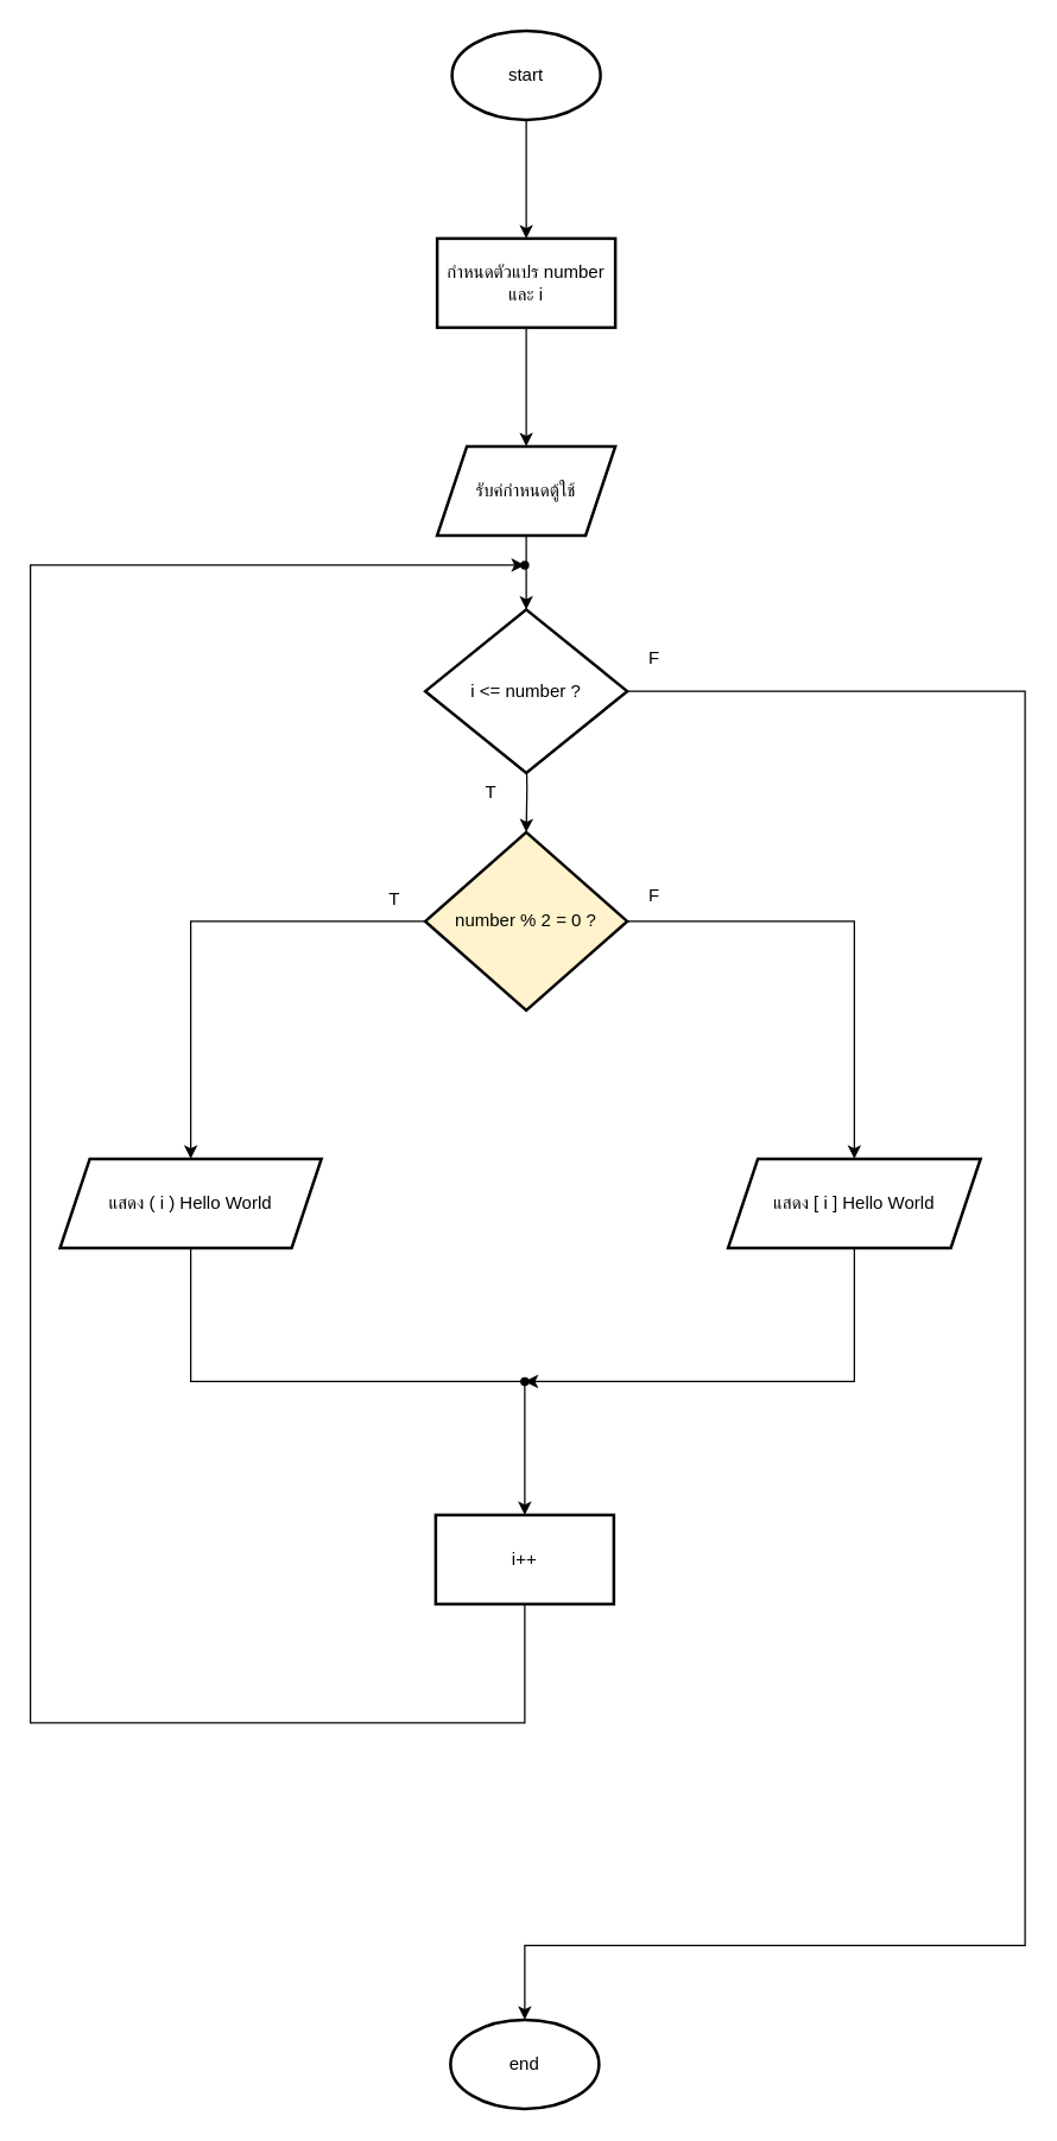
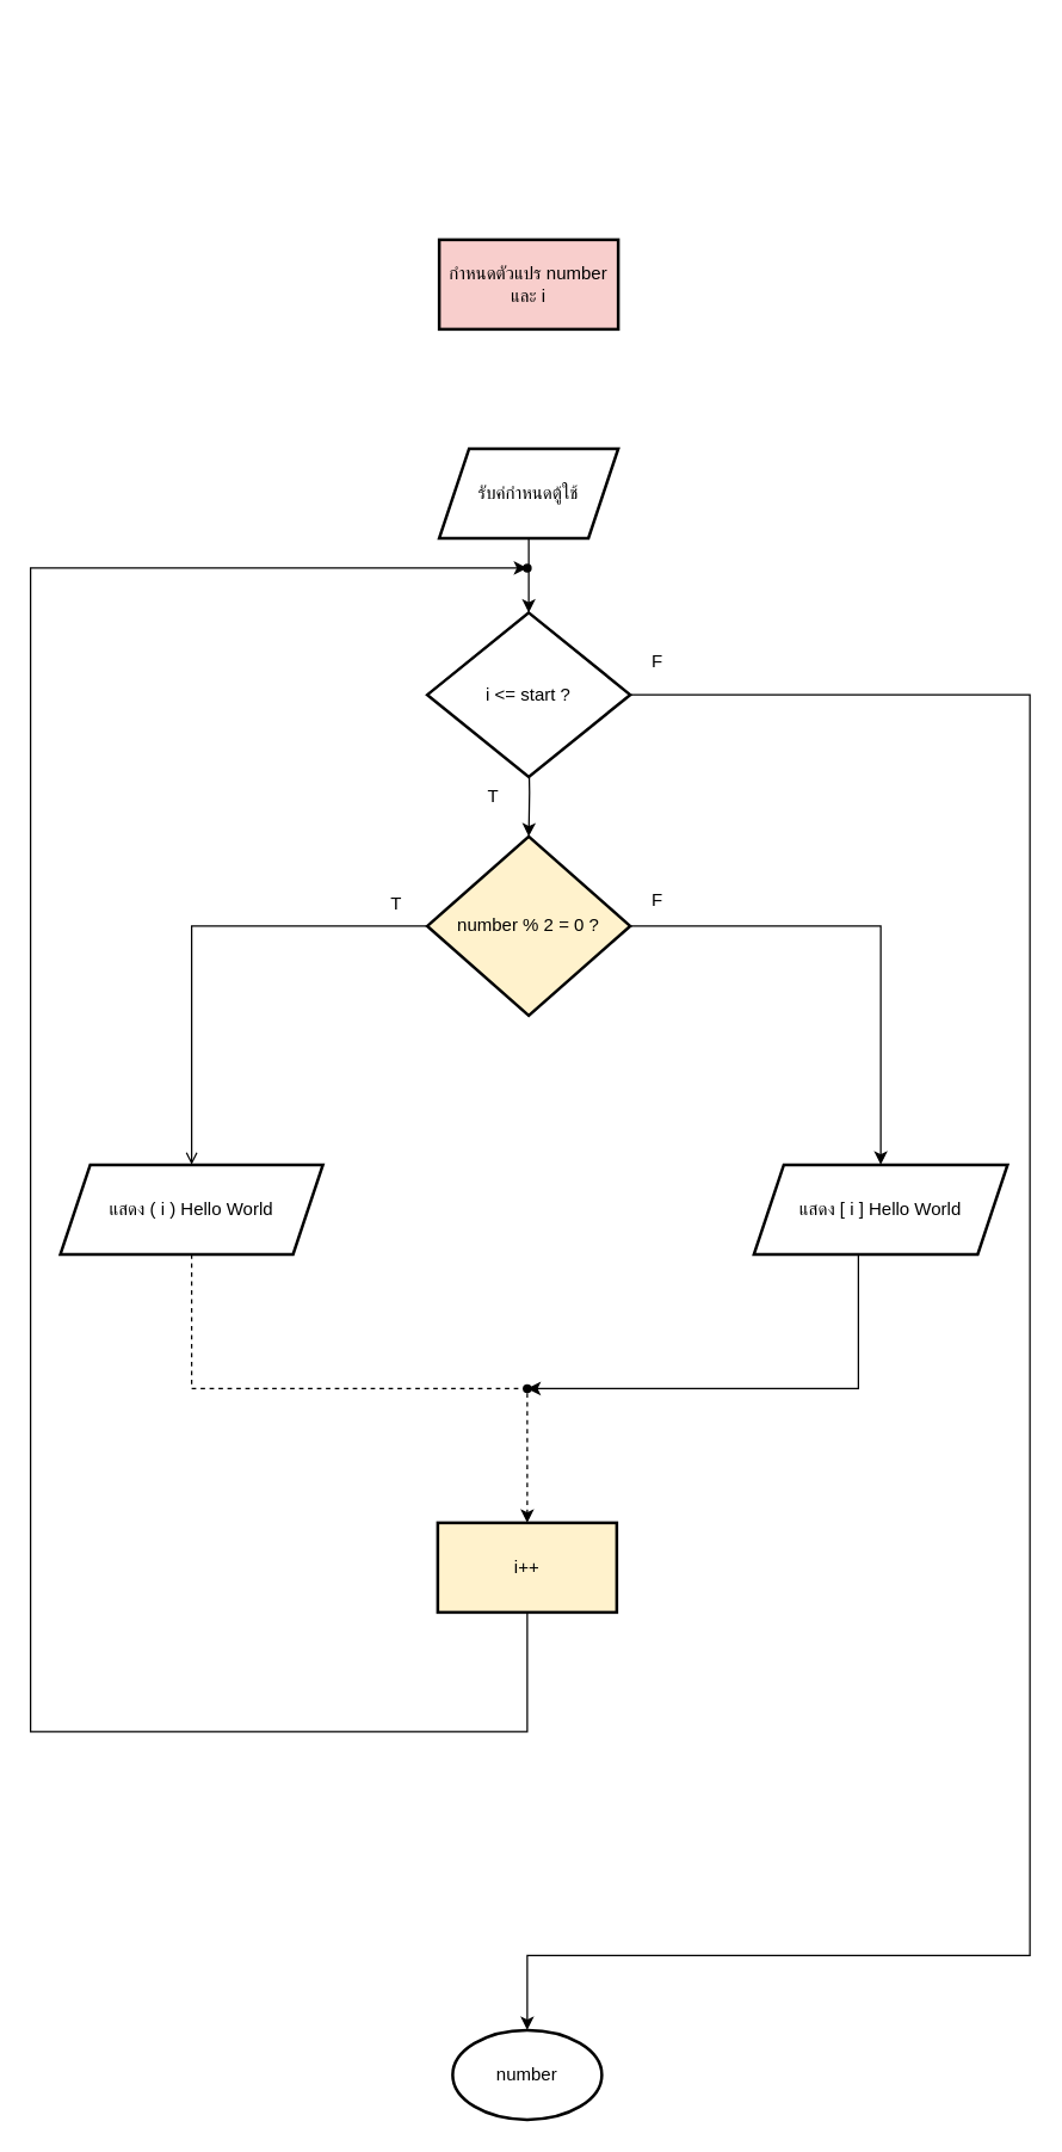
- <mxCell id="3" value="start" style="strokeWidth=2;html=1;shape=mxgraph.flowchart.start_1;whiteSpace=wrap;" vertex="1" parent="1"><mxGeometry x="304" y="20" width="100" height="60" as="geometry" /></mxCell>
- <mxCell id="2" value="" style="edgeStyle=orthogonalEdgeStyle;rounded=0;orthogonalLoop=1;jettySize=auto;html=1;" edge="1" parent="1" source="3" target="5"><mxGeometry relative="1" as="geometry" /></mxCell>
- <mxCell id="5" value="กำหนดตัวแปร number และ i" style="whiteSpace=wrap;html=1;strokeWidth=2;" vertex="1" parent="1"><mxGeometry x="294" y="160" width="120" height="60" as="geometry" /></mxCell>
+ <mxCell id="5" value="กำหนดตัวแปร number และ i" style="whiteSpace=wrap;html=1;strokeWidth=2;fillColor=#f8cecc;" vertex="1" parent="1"><mxGeometry x="294" y="160" width="120" height="60" as="geometry" /></mxCell>
- <mxCell id="4" value="" style="edgeStyle=orthogonalEdgeStyle;rounded=0;orthogonalLoop=1;jettySize=auto;html=1;" edge="1" parent="1" source="5" target="7"><mxGeometry relative="1" as="geometry" /></mxCell>
- <mxCell id="21" value="i &amp;lt;= number ?" style="rhombus;whiteSpace=wrap;html=1;strokeWidth=2;" vertex="1" parent="1"><mxGeometry x="286" y="410" width="136" height="110" as="geometry" /></mxCell>
+ <mxCell id="21" value="i &amp;lt;= start ?" style="rhombus;whiteSpace=wrap;html=1;strokeWidth=2;" vertex="1" parent="1"><mxGeometry x="286" y="410" width="136" height="110" as="geometry" /></mxCell>
- <mxCell id="8" style="edgeStyle=orthogonalEdgeStyle;rounded=0;orthogonalLoop=1;jettySize=auto;html=1;exitX=0;exitY=0.5;exitDx=0;exitDy=0;entryX=0.5;entryY=0;entryDx=0;entryDy=0;" edge="1" parent="1" source="10" target="12"><mxGeometry relative="1" as="geometry" /></mxCell>
+ <mxCell id="8" style="edgeStyle=orthogonalEdgeStyle;rounded=0;orthogonalLoop=1;jettySize=auto;html=1;exitX=0;exitY=0.5;exitDx=0;exitDy=0;entryX=0.5;entryY=0;entryDx=0;entryDy=0;endArrow=open;" edge="1" parent="1" source="10" target="12"><mxGeometry relative="1" as="geometry" /></mxCell>
- <mxCell id="16" value="แสดง [ i ] Hello World" style="shape=parallelogram;perimeter=parallelogramPerimeter;whiteSpace=wrap;html=1;fixedSize=1;strokeWidth=2;" vertex="1" parent="1"><mxGeometry x="490" y="780" width="170" height="60" as="geometry" /></mxCell>
+ <mxCell id="16" value="แสดง [ i ] Hello World" style="shape=parallelogram;perimeter=parallelogramPerimeter;whiteSpace=wrap;html=1;fixedSize=1;strokeWidth=2;" vertex="1" parent="1"><mxGeometry x="505" y="780" width="170" height="60" as="geometry" /></mxCell>
- <mxCell id="11" style="edgeStyle=orthogonalEdgeStyle;rounded=0;orthogonalLoop=1;jettySize=auto;html=1;exitX=0.5;exitY=1;exitDx=0;exitDy=0;" edge="1" parent="1" source="12" target="19"><mxGeometry relative="1" as="geometry" /></mxCell>
+ <mxCell id="11" style="edgeStyle=orthogonalEdgeStyle;rounded=0;orthogonalLoop=1;jettySize=auto;html=1;exitX=0.5;exitY=1;exitDx=0;exitDy=0;dashed=1;" edge="1" parent="1" source="12" target="19"><mxGeometry relative="1" as="geometry" /></mxCell>
- <mxCell id="19" value="i++" style="whiteSpace=wrap;html=1;strokeWidth=2;" vertex="1" parent="1"><mxGeometry x="293" y="1020" width="120" height="60" as="geometry" /></mxCell>
+ <mxCell id="19" value="i++" style="whiteSpace=wrap;html=1;strokeWidth=2;fillColor=#fff2cc;" vertex="1" parent="1"><mxGeometry x="293" y="1020" width="120" height="60" as="geometry" /></mxCell>
- <mxCell id="25" value="end" style="strokeWidth=2;html=1;shape=mxgraph.flowchart.start_1;whiteSpace=wrap;" vertex="1" parent="1"><mxGeometry x="303" y="1360" width="100" height="60" as="geometry" /></mxCell>
+ <mxCell id="25" value="number" style="strokeWidth=2;html=1;shape=mxgraph.flowchart.start_1;whiteSpace=wrap;" vertex="1" parent="1"><mxGeometry x="303" y="1360" width="100" height="60" as="geometry" /></mxCell>
